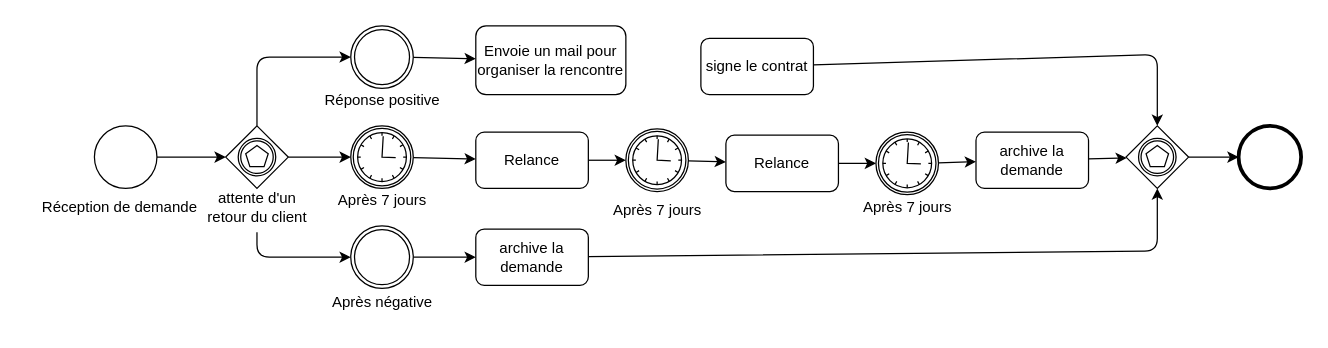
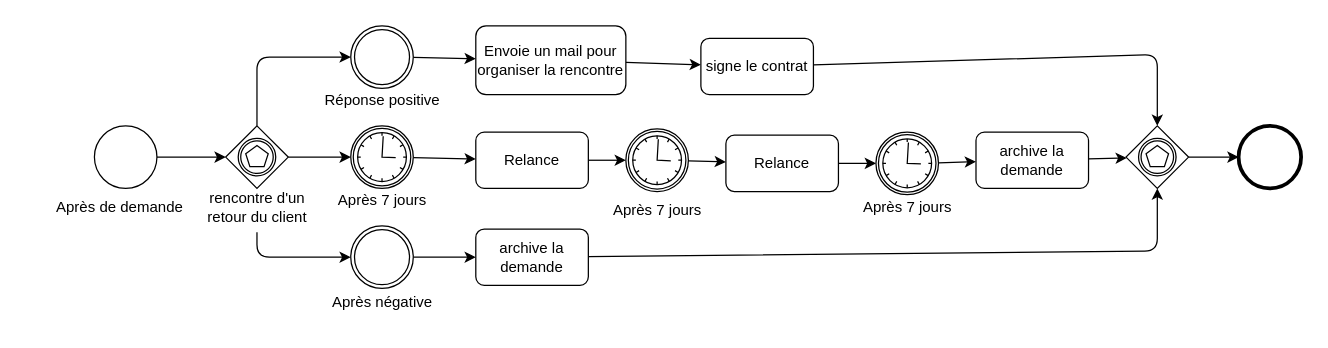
+ <mxCell id="23" value="" style="edgeStyle=none;html=1;" parent="1" source="24" target="36" edge="1"><mxGeometry relative="1" as="geometry" /></mxCell>
- <mxCell id="4" value="Réception de demande" style="text;html=1;align=center;verticalAlign=middle;resizable=0;points=[];autosize=1;strokeColor=none;fillColor=none;" parent="1" vertex="1"><mxGeometry y="150" width="150" height="30" as="geometry" x="20" /></mxCell>
+ <mxCell id="4" value="Après de demande" style="text;html=1;align=center;verticalAlign=middle;resizable=0;points=[];autosize=1;strokeColor=none;fillColor=none;" parent="1" vertex="1"><mxGeometry y="150" width="150" height="30" as="geometry" x="20" /></mxCell>
- <mxCell id="9" value="attente d'un&lt;br&gt;retour du client" style="text;html=1;align=center;verticalAlign=middle;resizable=0;points=[];autosize=1;strokeColor=none;fillColor=none;" parent="1" vertex="1"><mxGeometry x="155" y="145" width="100" height="40" as="geometry" /></mxCell>
+ <mxCell id="9" value="rencontre d'un&lt;br&gt;retour du client" style="text;html=1;align=center;verticalAlign=middle;resizable=0;points=[];autosize=1;strokeColor=none;fillColor=none;" parent="1" vertex="1"><mxGeometry x="155" y="145" width="100" height="40" as="geometry" /></mxCell>
